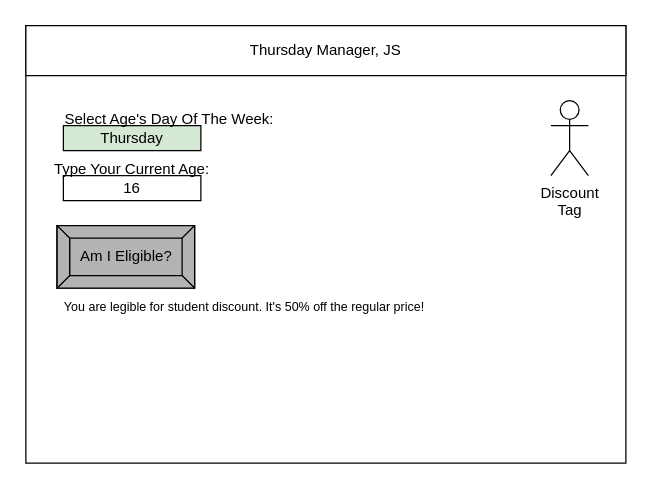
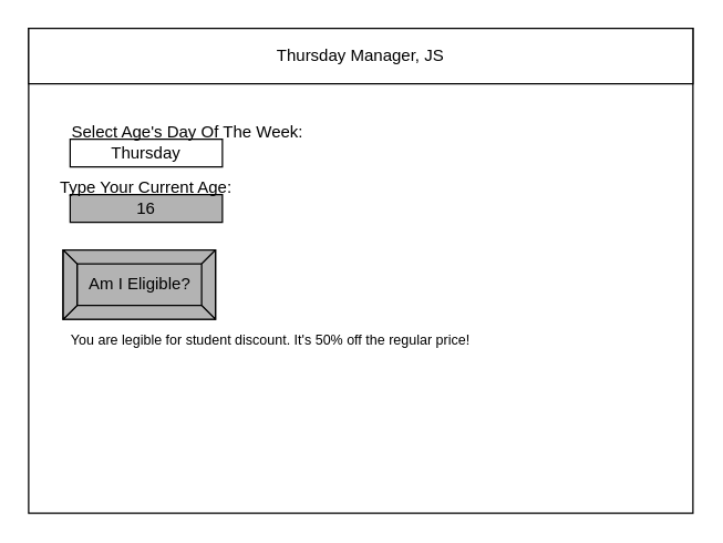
- <mxCell id="6" value="Thursday" style="rounded=0;whiteSpace=wrap;html=1;fillColor=#d5e8d4;" parent="1" vertex="1"><mxGeometry x="50" y="100" width="110" height="20" as="geometry" /></mxCell>
+ <mxCell id="6" value="Thursday" style="rounded=0;whiteSpace=wrap;html=1;" parent="1" vertex="1"><mxGeometry x="50" y="100" width="110" height="20" as="geometry" /></mxCell>
- <mxCell id="5" value="Discount&lt;br&gt;Tag" style="shape=umlActor;verticalLabelPosition=bottom;verticalAlign=top;html=1;outlineConnect=0;" parent="1" vertex="1"><mxGeometry x="440" y="80" width="30" height="60" as="geometry" /></mxCell>
- <mxCell id="8" value="16" style="rounded=0;whiteSpace=wrap;html=1;" parent="1" vertex="1"><mxGeometry x="50" y="140" width="110" height="20" as="geometry" /></mxCell>
+ <mxCell id="8" value="16" style="rounded=0;whiteSpace=wrap;html=1;fillColor=#b3b3b3;" parent="1" vertex="1"><mxGeometry x="50" y="140" width="110" height="20" as="geometry" /></mxCell>
